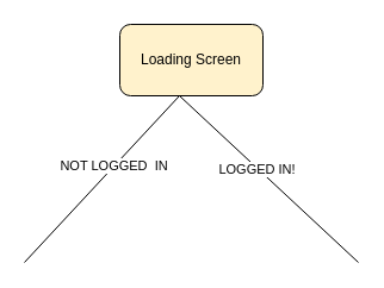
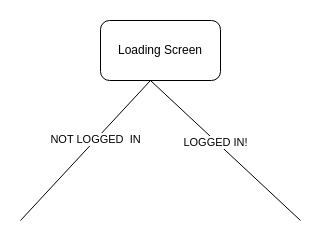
- <mxCell id="2" value="Loading Screen" style="rounded=1;whiteSpace=wrap;html=1;fillColor=#fff2cc;" vertex="1" parent="1"><mxGeometry x="100" y="20" width="120" height="60" as="geometry" /></mxCell>
+ <mxCell id="2" value="Loading Screen" style="rounded=1;whiteSpace=wrap;html=1;" vertex="1" parent="1"><mxGeometry x="100" y="20" width="120" height="60" as="geometry" /></mxCell>
